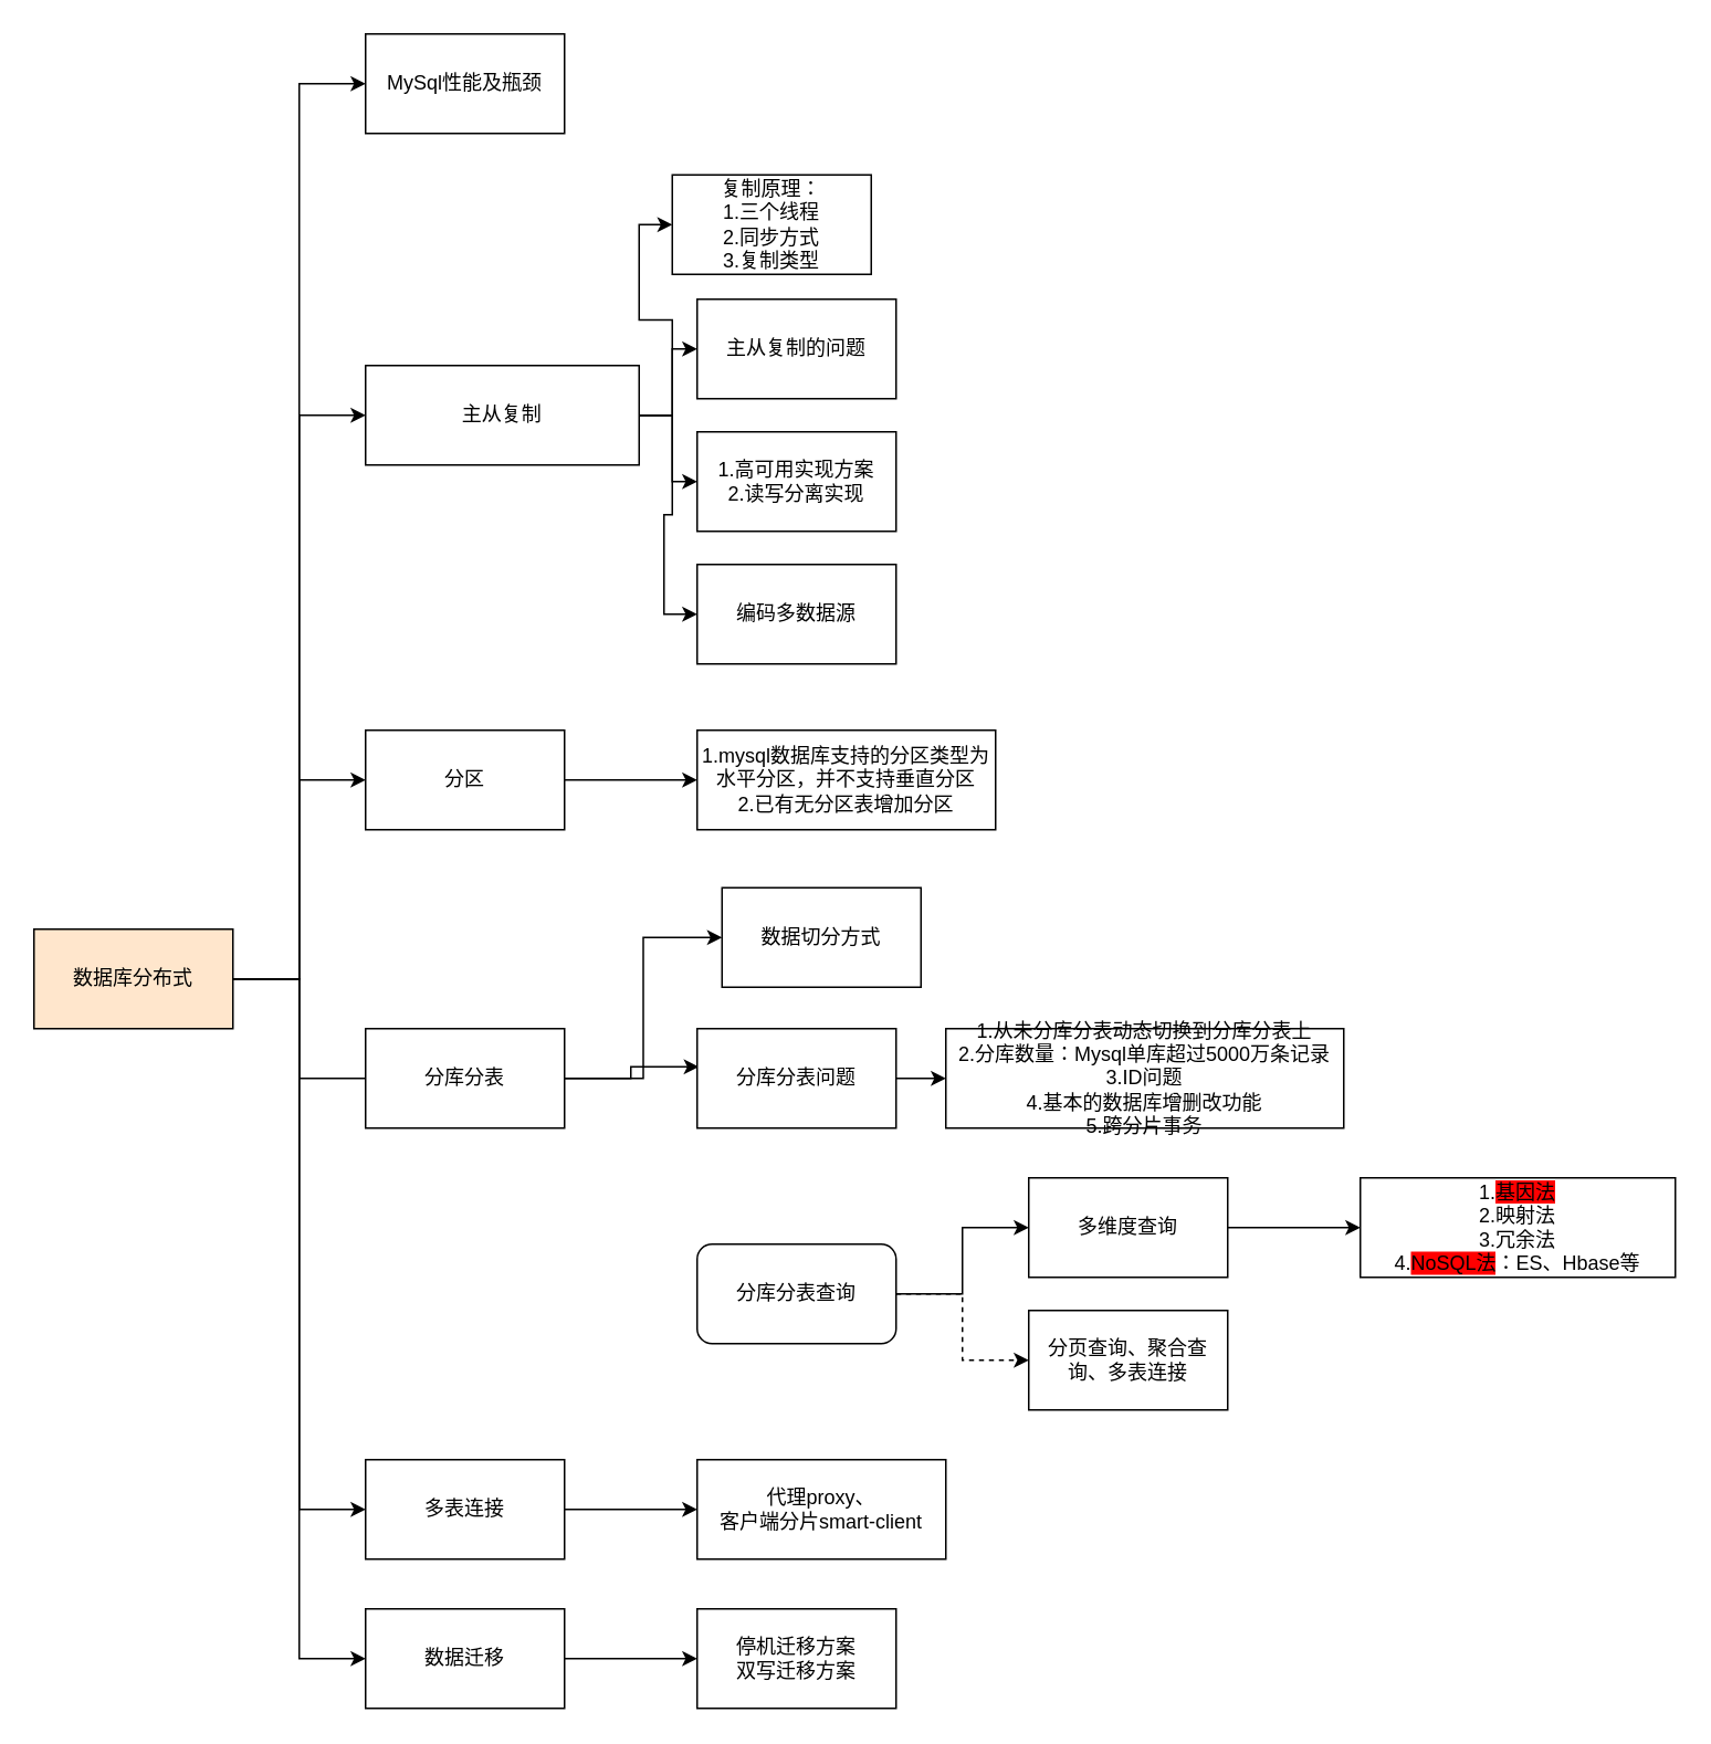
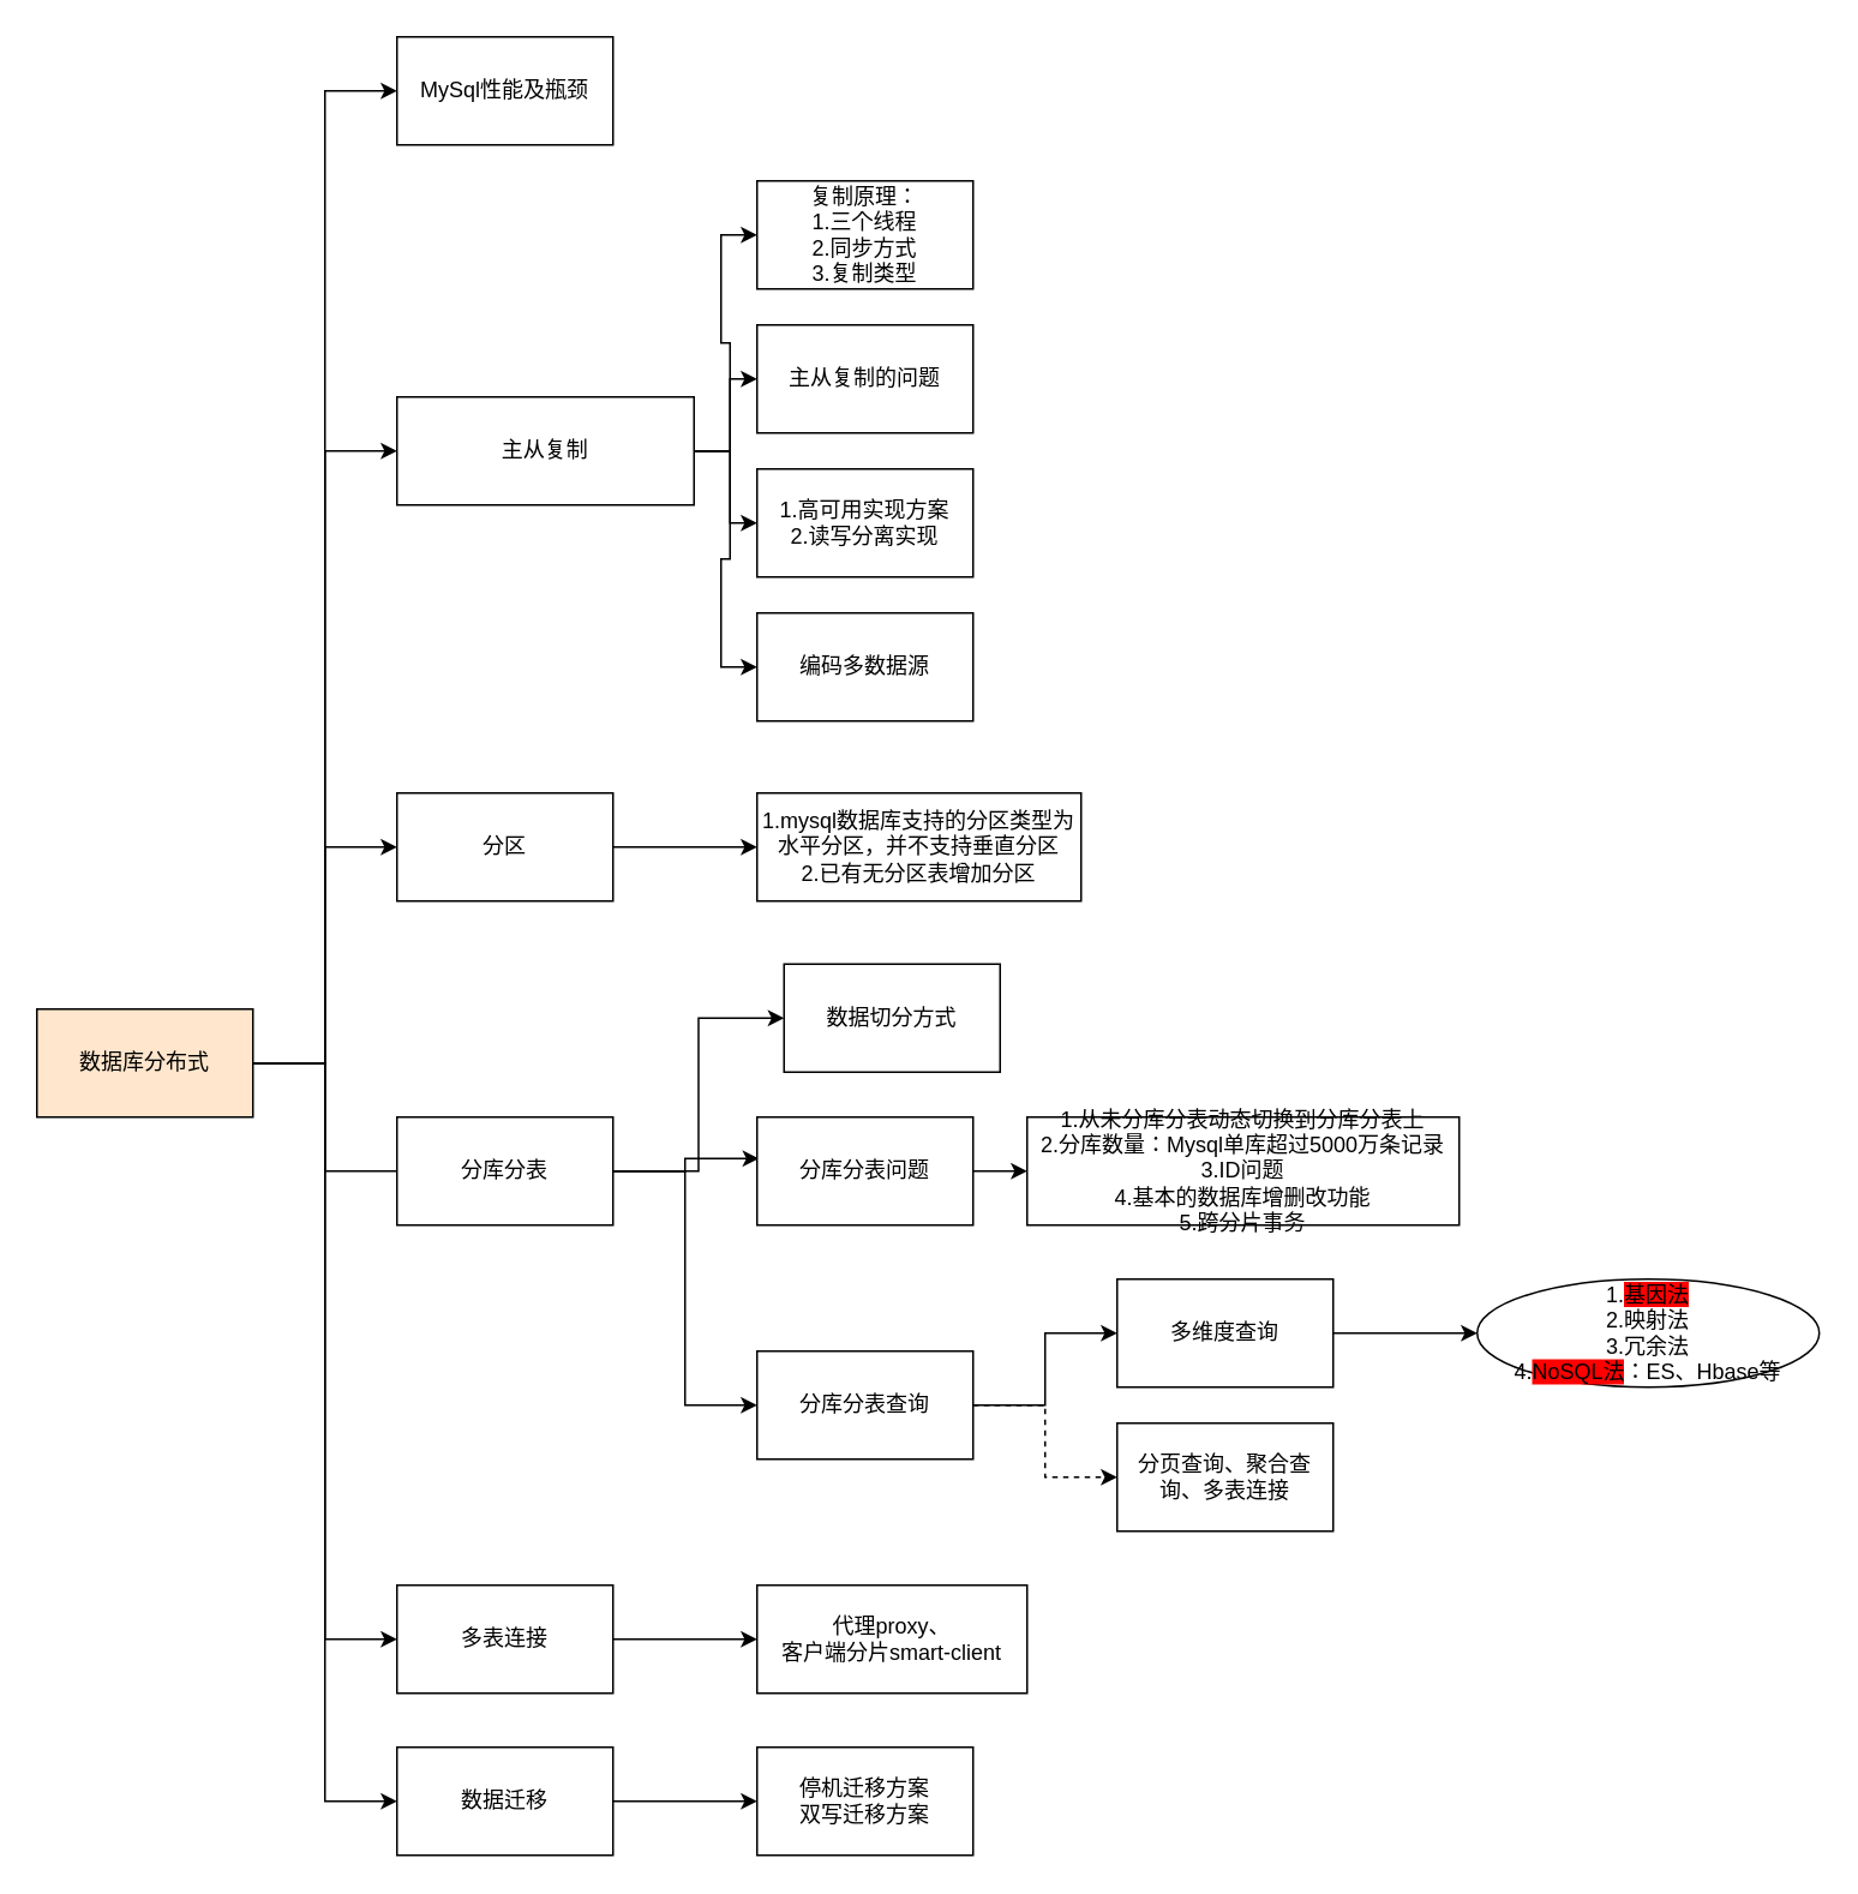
- <mxCell id="25" value="&lt;div&gt;复制原理：&lt;br&gt;1.三个线程&lt;/div&gt;&lt;div&gt;2.同步方式&lt;/div&gt;&lt;div&gt;3.复制类型&lt;/div&gt;" style="rounded=0;whiteSpace=wrap;html=1;" parent="1" vertex="1"><mxGeometry x="405" y="105" width="120" height="60" as="geometry" /></mxCell>
+ <mxCell id="25" value="&lt;div&gt;复制原理：&lt;br&gt;1.三个线程&lt;/div&gt;&lt;div&gt;2.同步方式&lt;/div&gt;&lt;div&gt;3.复制类型&lt;/div&gt;" style="rounded=0;whiteSpace=wrap;html=1;" parent="1" vertex="1"><mxGeometry x="420" y="100" width="120" height="60" as="geometry" /></mxCell>
+ <mxCell id="18" style="edgeStyle=orthogonalEdgeStyle;rounded=0;orthogonalLoop=1;jettySize=auto;html=1;entryX=0;entryY=0.5;entryDx=0;entryDy=0;" parent="1" source="19" target="34" edge="1"><mxGeometry relative="1" as="geometry" /></mxCell>
- <mxCell id="40" value="&lt;div&gt;1.&lt;span style=&quot;background-color: rgb(255, 0, 0);&quot;&gt;基因法&lt;/span&gt;&lt;/div&gt;&lt;div&gt;2.映射法&lt;/div&gt;&lt;div&gt;3.冗余法&lt;/div&gt;&lt;div&gt;4.&lt;span style=&quot;background-color: rgb(255, 0, 0);&quot;&gt;NoSQL法&lt;/span&gt;：ES、Hbase等&lt;/div&gt;" style="rounded=0;whiteSpace=wrap;html=1;" parent="1" vertex="1"><mxGeometry x="820" y="710" width="190" height="60" as="geometry" /></mxCell>
+ <mxCell id="40" value="&lt;div&gt;1.&lt;span style=&quot;background-color: rgb(255, 0, 0);&quot;&gt;基因法&lt;/span&gt;&lt;/div&gt;&lt;div&gt;2.映射法&lt;/div&gt;&lt;div&gt;3.冗余法&lt;/div&gt;&lt;div&gt;4.&lt;span style=&quot;background-color: rgb(255, 0, 0);&quot;&gt;NoSQL法&lt;/span&gt;：ES、Hbase等&lt;/div&gt;" style="ellipse;whiteSpace=wrap;html=1;" parent="1" vertex="1"><mxGeometry x="820" y="710" width="190" height="60" as="geometry" /></mxCell>
- <mxCell id="34" value="分库分表查询" style="whiteSpace=wrap;html=1;rounded=1;" parent="1" vertex="1"><mxGeometry x="420" y="750" width="120" height="60" as="geometry" /></mxCell>
+ <mxCell id="34" value="分库分表查询" style="rounded=0;whiteSpace=wrap;html=1;" parent="1" vertex="1"><mxGeometry x="420" y="750" width="120" height="60" as="geometry" /></mxCell>
